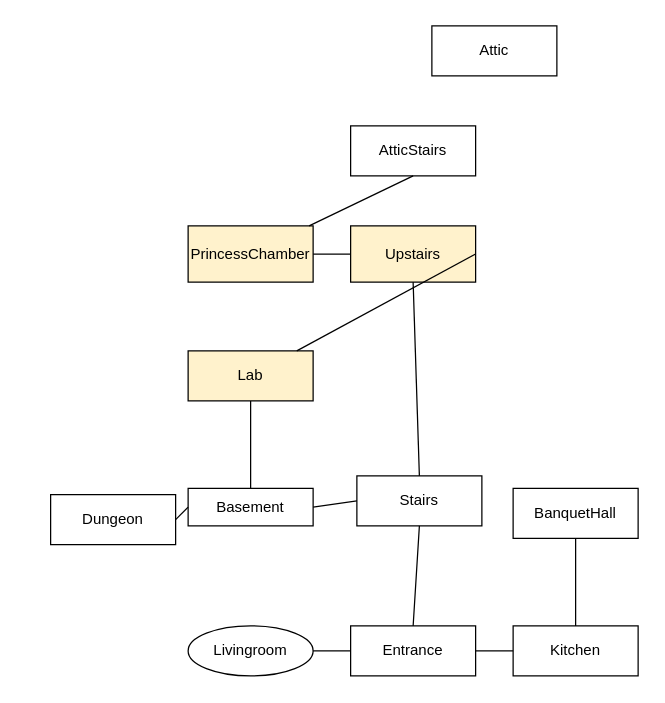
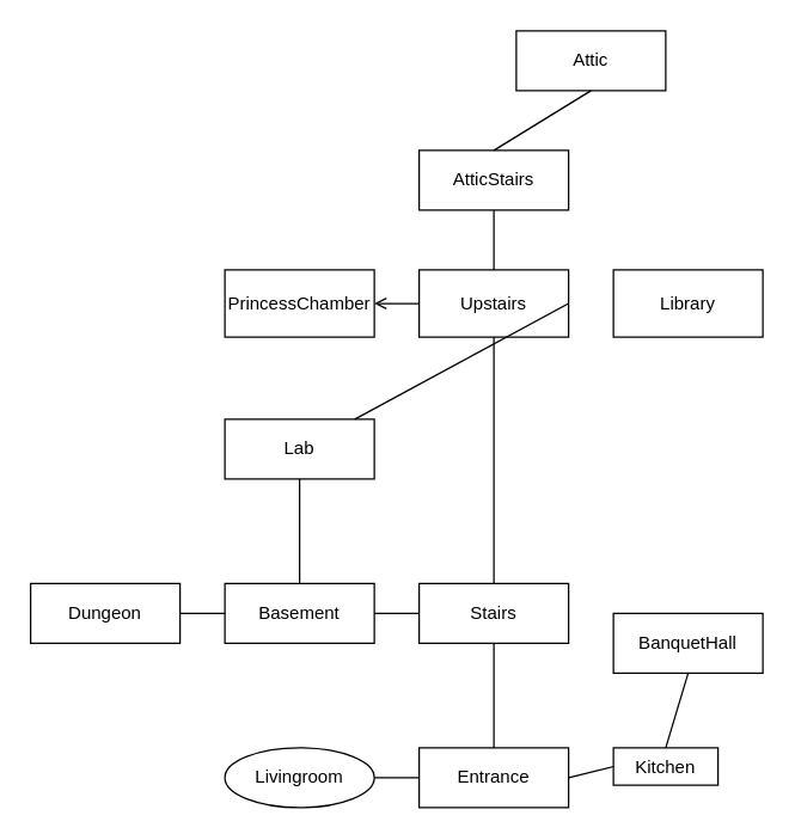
+ <mxCell id="26" value="" style="endArrow=none;html=1;rounded=0;exitX=0.5;exitY=1;exitDx=0;exitDy=0;entryX=0.5;entryY=0;entryDx=0;entryDy=0;" edge="1" parent="1" source="12" target="11"><mxGeometry relative="1" as="geometry"><mxPoint x="340" y="130" as="sourcePoint" /><mxPoint x="340" y="170" as="targetPoint" /></mxGeometry></mxCell>
- <mxCell id="25" value="" style="endArrow=none;html=1;rounded=0;exitX=0.5;exitY=1;exitDx=0;exitDy=0;" edge="1" parent="1" source="11" target="14"><mxGeometry relative="1" as="geometry"><mxPoint x="340" y="540" as="sourcePoint" /><mxPoint x="330" y="170" as="targetPoint" /></mxGeometry></mxCell>
+ <mxCell id="25" value="" style="endArrow=none;html=1;rounded=0;exitX=0.5;exitY=1;exitDx=0;exitDy=0;entryX=0.5;entryY=0;entryDx=0;entryDy=0;" edge="1" parent="1" source="11" target="10"><mxGeometry relative="1" as="geometry"><mxPoint x="340" y="540" as="sourcePoint" /><mxPoint x="330" y="170" as="targetPoint" /></mxGeometry></mxCell>
- <mxCell id="14" value="PrincessChamber" style="whiteSpace=wrap;html=1;align=center;fillColor=#fff2cc;" vertex="1" parent="1"><mxGeometry x="150" y="180" width="100" height="45" as="geometry" /></mxCell>
+ <mxCell id="14" value="PrincessChamber" style="whiteSpace=wrap;html=1;align=center;" vertex="1" parent="1"><mxGeometry x="150" y="180" width="100" height="45" as="geometry" /></mxCell>
- <mxCell id="23" value="" style="endArrow=none;html=1;rounded=0;exitX=0;exitY=0.5;exitDx=0;exitDy=0;entryX=1;entryY=0.5;entryDx=0;entryDy=0;" edge="1" parent="1" source="10" target="14"><mxGeometry relative="1" as="geometry"><mxPoint x="320" y="520" as="sourcePoint" /><mxPoint x="290" y="520" as="targetPoint" /></mxGeometry></mxCell>
+ <mxCell id="23" value="" style="endArrow=open;html=1;rounded=0;exitX=0;exitY=0.5;exitDx=0;exitDy=0;entryX=1;entryY=0.5;entryDx=0;entryDy=0;" edge="1" parent="1" source="10" target="14"><mxGeometry relative="1" as="geometry"><mxPoint x="320" y="520" as="sourcePoint" /><mxPoint x="290" y="520" as="targetPoint" /></mxGeometry></mxCell>
- <mxCell id="10" value="Upstairs" style="whiteSpace=wrap;html=1;align=center;fillColor=#fff2cc;" vertex="1" parent="1"><mxGeometry x="280" y="180" width="100" height="45" as="geometry" /></mxCell>
+ <mxCell id="10" value="Upstairs" style="whiteSpace=wrap;html=1;align=center;" vertex="1" parent="1"><mxGeometry x="280" y="180" width="100" height="45" as="geometry" /></mxCell>
+ <mxCell id="13" value="Library" style="whiteSpace=wrap;html=1;align=center;" vertex="1" parent="1"><mxGeometry x="410" y="180" width="100" height="45" as="geometry" /></mxCell>
- <mxCell id="9" value="Lab" style="whiteSpace=wrap;html=1;align=center;fillColor=#fff2cc;" vertex="1" parent="1"><mxGeometry x="150" y="280" width="100" height="40" as="geometry" /></mxCell>
+ <mxCell id="9" value="Lab" style="whiteSpace=wrap;html=1;align=center;" vertex="1" parent="1"><mxGeometry x="150" y="280" width="100" height="40" as="geometry" /></mxCell>
- <mxCell id="5" value="Stairs" style="whiteSpace=wrap;html=1;align=center;" vertex="1" parent="1"><mxGeometry x="285" y="380" width="100" height="40" as="geometry" /></mxCell>
+ <mxCell id="5" value="Stairs" style="whiteSpace=wrap;html=1;align=center;" vertex="1" parent="1"><mxGeometry x="280" y="390" width="100" height="40" as="geometry" /></mxCell>
- <mxCell id="7" value="Basement" style="whiteSpace=wrap;html=1;align=center;" vertex="1" parent="1"><mxGeometry x="150" y="390" width="100" height="30" as="geometry" /></mxCell>
+ <mxCell id="7" value="Basement" style="whiteSpace=wrap;html=1;align=center;" vertex="1" parent="1"><mxGeometry x="150" y="390" width="100" height="40" as="geometry" /></mxCell>
- <mxCell id="6" value="BanquetHall" style="whiteSpace=wrap;html=1;align=center;" vertex="1" parent="1"><mxGeometry x="410" y="390" width="100" height="40" as="geometry" /></mxCell>
+ <mxCell id="6" value="BanquetHall" style="whiteSpace=wrap;html=1;align=center;" vertex="1" parent="1"><mxGeometry x="410" y="410" width="100" height="40" as="geometry" /></mxCell>
- <mxCell id="8" value="Dungeon" style="whiteSpace=wrap;html=1;align=center;" vertex="1" parent="1"><mxGeometry x="40" y="395" width="100" height="40" as="geometry" /></mxCell>
+ <mxCell id="8" value="Dungeon" style="whiteSpace=wrap;html=1;align=center;" vertex="1" parent="1"><mxGeometry x="20" y="390" width="100" height="40" as="geometry" /></mxCell>
- <mxCell id="4" value="Kitchen" style="whiteSpace=wrap;html=1;align=center;" vertex="1" parent="1"><mxGeometry x="410" y="500" width="100" height="40" as="geometry" /></mxCell>
+ <mxCell id="4" value="Kitchen" style="whiteSpace=wrap;html=1;align=center;" vertex="1" parent="1"><mxGeometry x="410" y="500" width="70" height="25" as="geometry" /></mxCell>
